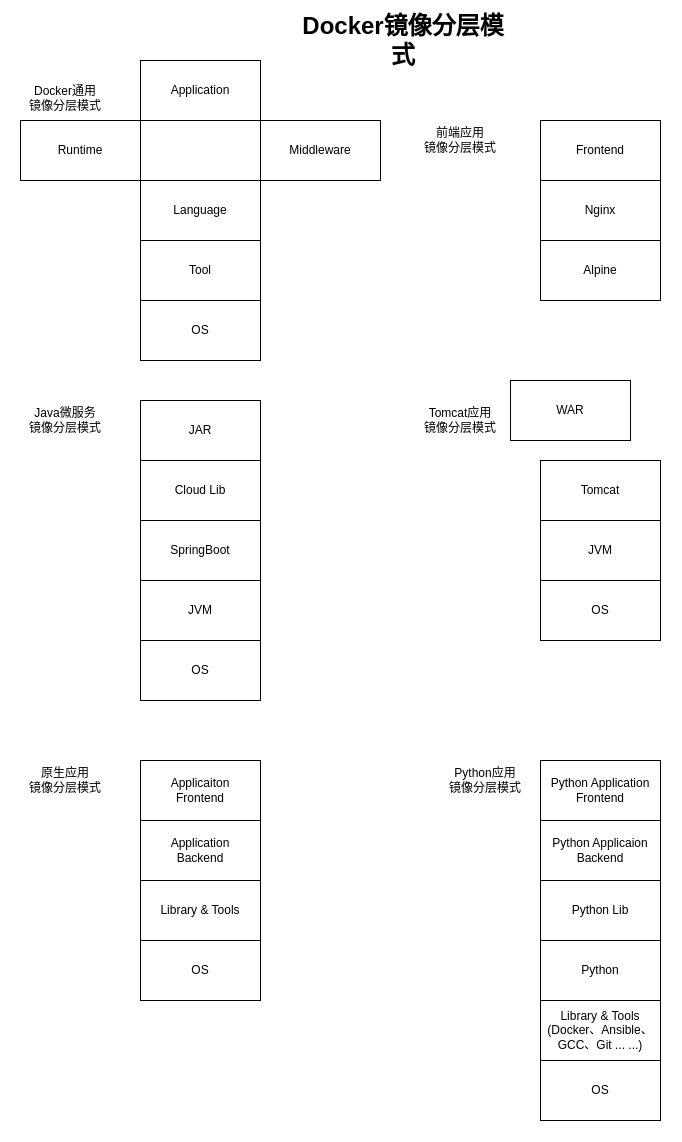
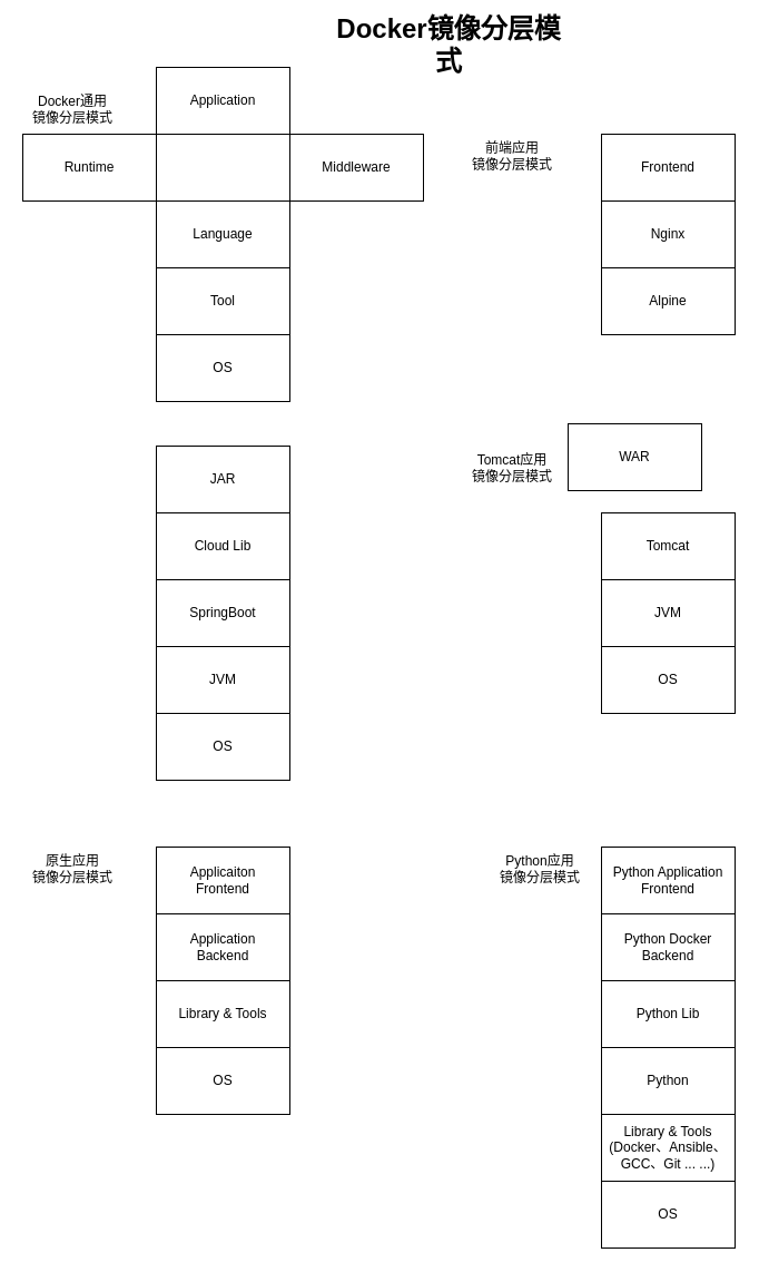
- <mxCell id="18" value="Java微服务&lt;br&gt;镜像分层模式" style="text;html=1;strokeColor=none;fillColor=none;align=center;verticalAlign=middle;whiteSpace=wrap;rounded=0;" vertex="1" parent="1"><mxGeometry x="20" y="400" width="90" height="40" as="geometry" /></mxCell>
- <mxCell id="21" value="Python Applicaion&lt;br&gt;Backend" style="rounded=0;whiteSpace=wrap;html=1;" vertex="1" parent="1"><mxGeometry x="540" y="820" width="120" height="60" as="geometry" /></mxCell>
+ <mxCell id="21" value="Python Docker&lt;br&gt;Backend" style="rounded=0;whiteSpace=wrap;html=1;" vertex="1" parent="1"><mxGeometry x="540" y="820" width="120" height="60" as="geometry" /></mxCell>
